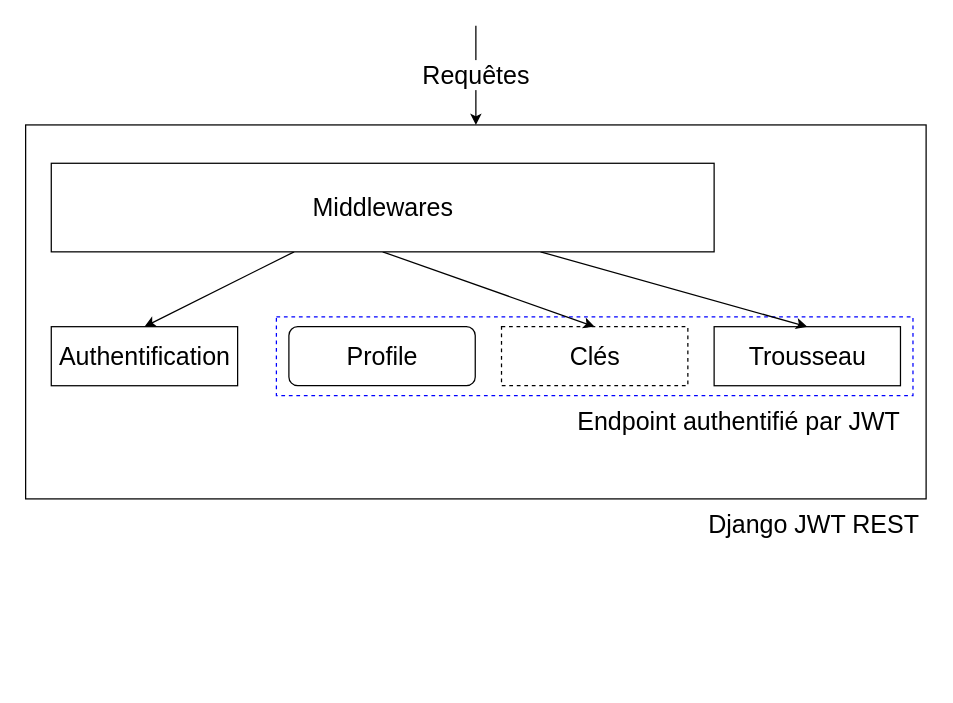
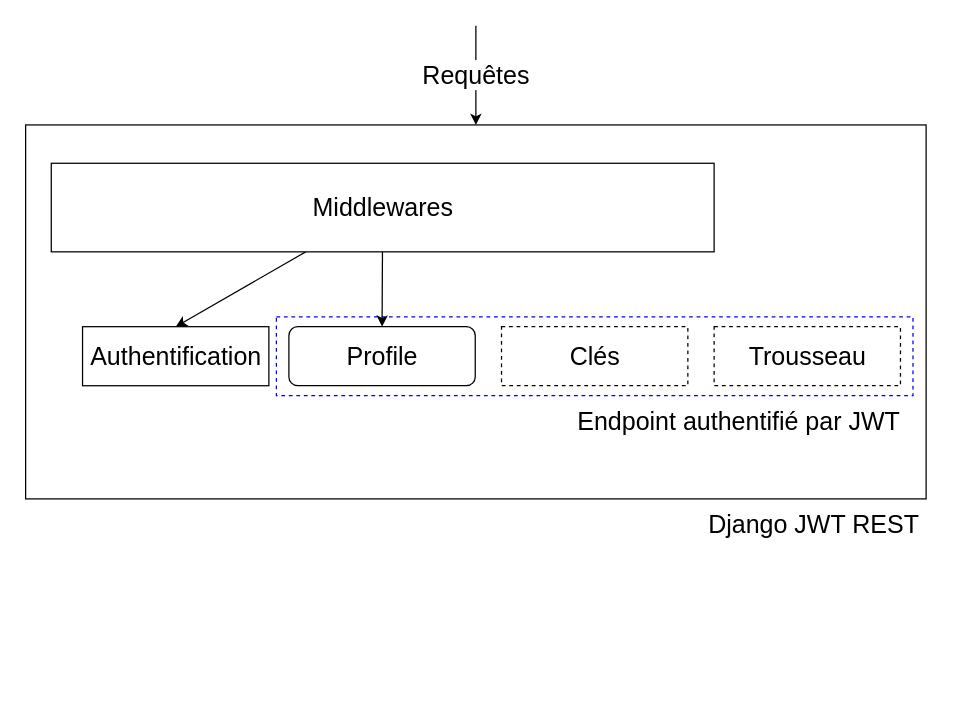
+ <mxCell id="15" style="edgeStyle=none;html=1;entryX=0.5;entryY=0;entryDx=0;entryDy=0;fontSize=20;startArrow=none;startFill=0;endArrow=classic;endFill=1;" edge="1" parent="2" source="17" target="9"><mxGeometry relative="1" as="geometry" /></mxCell>
- <mxCell id="14" style="edgeStyle=none;html=1;exitX=0.5;exitY=1;exitDx=0;exitDy=0;entryX=0.5;entryY=0;entryDx=0;entryDy=0;fontSize=20;startArrow=none;startFill=0;endArrow=classic;endFill=1;" edge="1" parent="2" source="17" target="10"><mxGeometry relative="1" as="geometry" /></mxCell>
- <mxCell id="13" style="edgeStyle=none;html=1;entryX=0.5;entryY=0;entryDx=0;entryDy=0;fontSize=20;startArrow=none;startFill=0;endArrow=classic;endFill=1;" edge="1" parent="2" source="17" target="11"><mxGeometry relative="1" as="geometry" /></mxCell>
- <mxCell id="12" value="Authentification" style="rounded=0;whiteSpace=wrap;html=1;fontSize=20;fillColor=default;" vertex="1" parent="2"><mxGeometry x="10.5" y="200.656" width="149" height="47.213" as="geometry" /></mxCell>
+ <mxCell id="12" value="Authentification" style="rounded=0;whiteSpace=wrap;html=1;fontSize=20;fillColor=default;" vertex="1" parent="2"><mxGeometry x="35.5" y="200.656" width="149" height="47.213" as="geometry" /></mxCell>
- <mxCell id="11" value="Trousseau" style="rounded=0;whiteSpace=wrap;html=1;fontSize=20;fillColor=default;" vertex="1" parent="8"><mxGeometry x="340" width="149" height="47.213" as="geometry" /></mxCell>
+ <mxCell id="11" value="Trousseau" style="rounded=0;whiteSpace=wrap;html=1;fontSize=20;fillColor=default;dashed=1;" vertex="1" parent="8"><mxGeometry x="340" width="149" height="47.213" as="geometry" /></mxCell>
